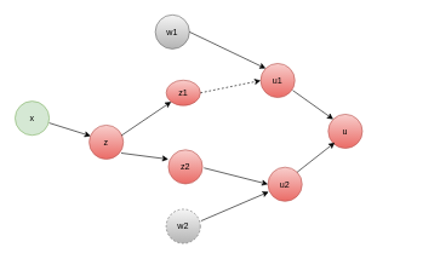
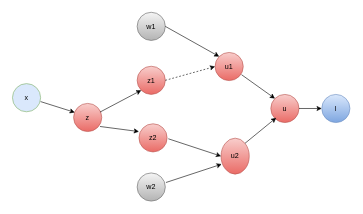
- <mxCell id="2" value="w1" style="ellipse;whiteSpace=wrap;html=1;aspect=fixed;fillColor=#f5f5f5;gradientColor=#b3b3b3;strokeColor=#666666;" vertex="1" parent="1"><mxGeometry x="213" y="20" width="47" height="47" as="geometry" /></mxCell>
+ <mxCell id="2" value="w1" style="ellipse;whiteSpace=wrap;html=1;aspect=fixed;fillColor=#f5f5f5;gradientColor=#b3b3b3;strokeColor=#666666;" vertex="1" parent="1"><mxGeometry x="228" y="20" width="47" height="47" as="geometry" /></mxCell>
- <mxCell id="7" value="z1" style="ellipse;whiteSpace=wrap;html=1;aspect=fixed;fillColor=#f8cecc;strokeColor=#b85450;gradientColor=#ea6b66;" vertex="1" parent="1"><mxGeometry x="228" y="110" width="47" height="35" as="geometry" /></mxCell>
+ <mxCell id="7" value="z1" style="ellipse;whiteSpace=wrap;html=1;aspect=fixed;fillColor=#f8cecc;strokeColor=#b85450;gradientColor=#ea6b66;" vertex="1" parent="1"><mxGeometry x="228" y="110" width="47" height="47" as="geometry" /></mxCell>
- <mxCell id="4" value="x" style="ellipse;whiteSpace=wrap;html=1;aspect=fixed;fillColor=#d5e8d4;strokeColor=#82b366;" vertex="1" parent="1"><mxGeometry x="20" y="139" width="47" height="47" as="geometry" /></mxCell>
+ <mxCell id="4" value="x" style="ellipse;whiteSpace=wrap;html=1;aspect=fixed;fillColor=#dae8fc;strokeColor=#82b366;" vertex="1" parent="1"><mxGeometry x="20" y="139" width="47" height="47" as="geometry" /></mxCell>
+ <mxCell id="21" value="" style="endArrow=classic;html=1;rounded=0;exitX=1;exitY=0.5;exitDx=0;exitDy=0;entryX=0;entryY=0.5;entryDx=0;entryDy=0;" edge="1" parent="1" source="17" target="20"><mxGeometry width="50" height="50" relative="1" as="geometry"><mxPoint x="349" y="124" as="sourcePoint" /><mxPoint x="468" y="102" as="targetPoint" /></mxGeometry></mxCell>
+ <mxCell id="20" value="l" style="ellipse;whiteSpace=wrap;html=1;aspect=fixed;fillColor=#dae8fc;strokeColor=#6c8ebf;gradientColor=#7ea6e0;" vertex="1" parent="1"><mxGeometry x="536" y="157" width="47" height="47" as="geometry" /></mxCell>
- <mxCell id="12" value="u2" style="ellipse;whiteSpace=wrap;html=1;aspect=fixed;fillColor=#f8cecc;strokeColor=#b85450;gradientColor=#ea6b66;" vertex="1" parent="1"><mxGeometry x="368" y="230" width="47" height="47" as="geometry" /></mxCell>
+ <mxCell id="12" value="u2" style="ellipse;whiteSpace=wrap;html=1;aspect=fixed;fillColor=#f8cecc;strokeColor=#b85450;gradientColor=#ea6b66;" vertex="1" parent="1"><mxGeometry x="368" y="230" width="47" height="60" as="geometry" /></mxCell>
- <mxCell id="3" value="w2" style="ellipse;whiteSpace=wrap;html=1;aspect=fixed;fillColor=#f5f5f5;gradientColor=#b3b3b3;strokeColor=#666666;dashed=1;" vertex="1" parent="1"><mxGeometry x="228" y="288" width="47" height="47" as="geometry" /></mxCell>
+ <mxCell id="3" value="w2" style="ellipse;whiteSpace=wrap;html=1;aspect=fixed;fillColor=#f5f5f5;gradientColor=#b3b3b3;strokeColor=#666666;" vertex="1" parent="1"><mxGeometry x="228" y="288" width="47" height="47" as="geometry" /></mxCell>
